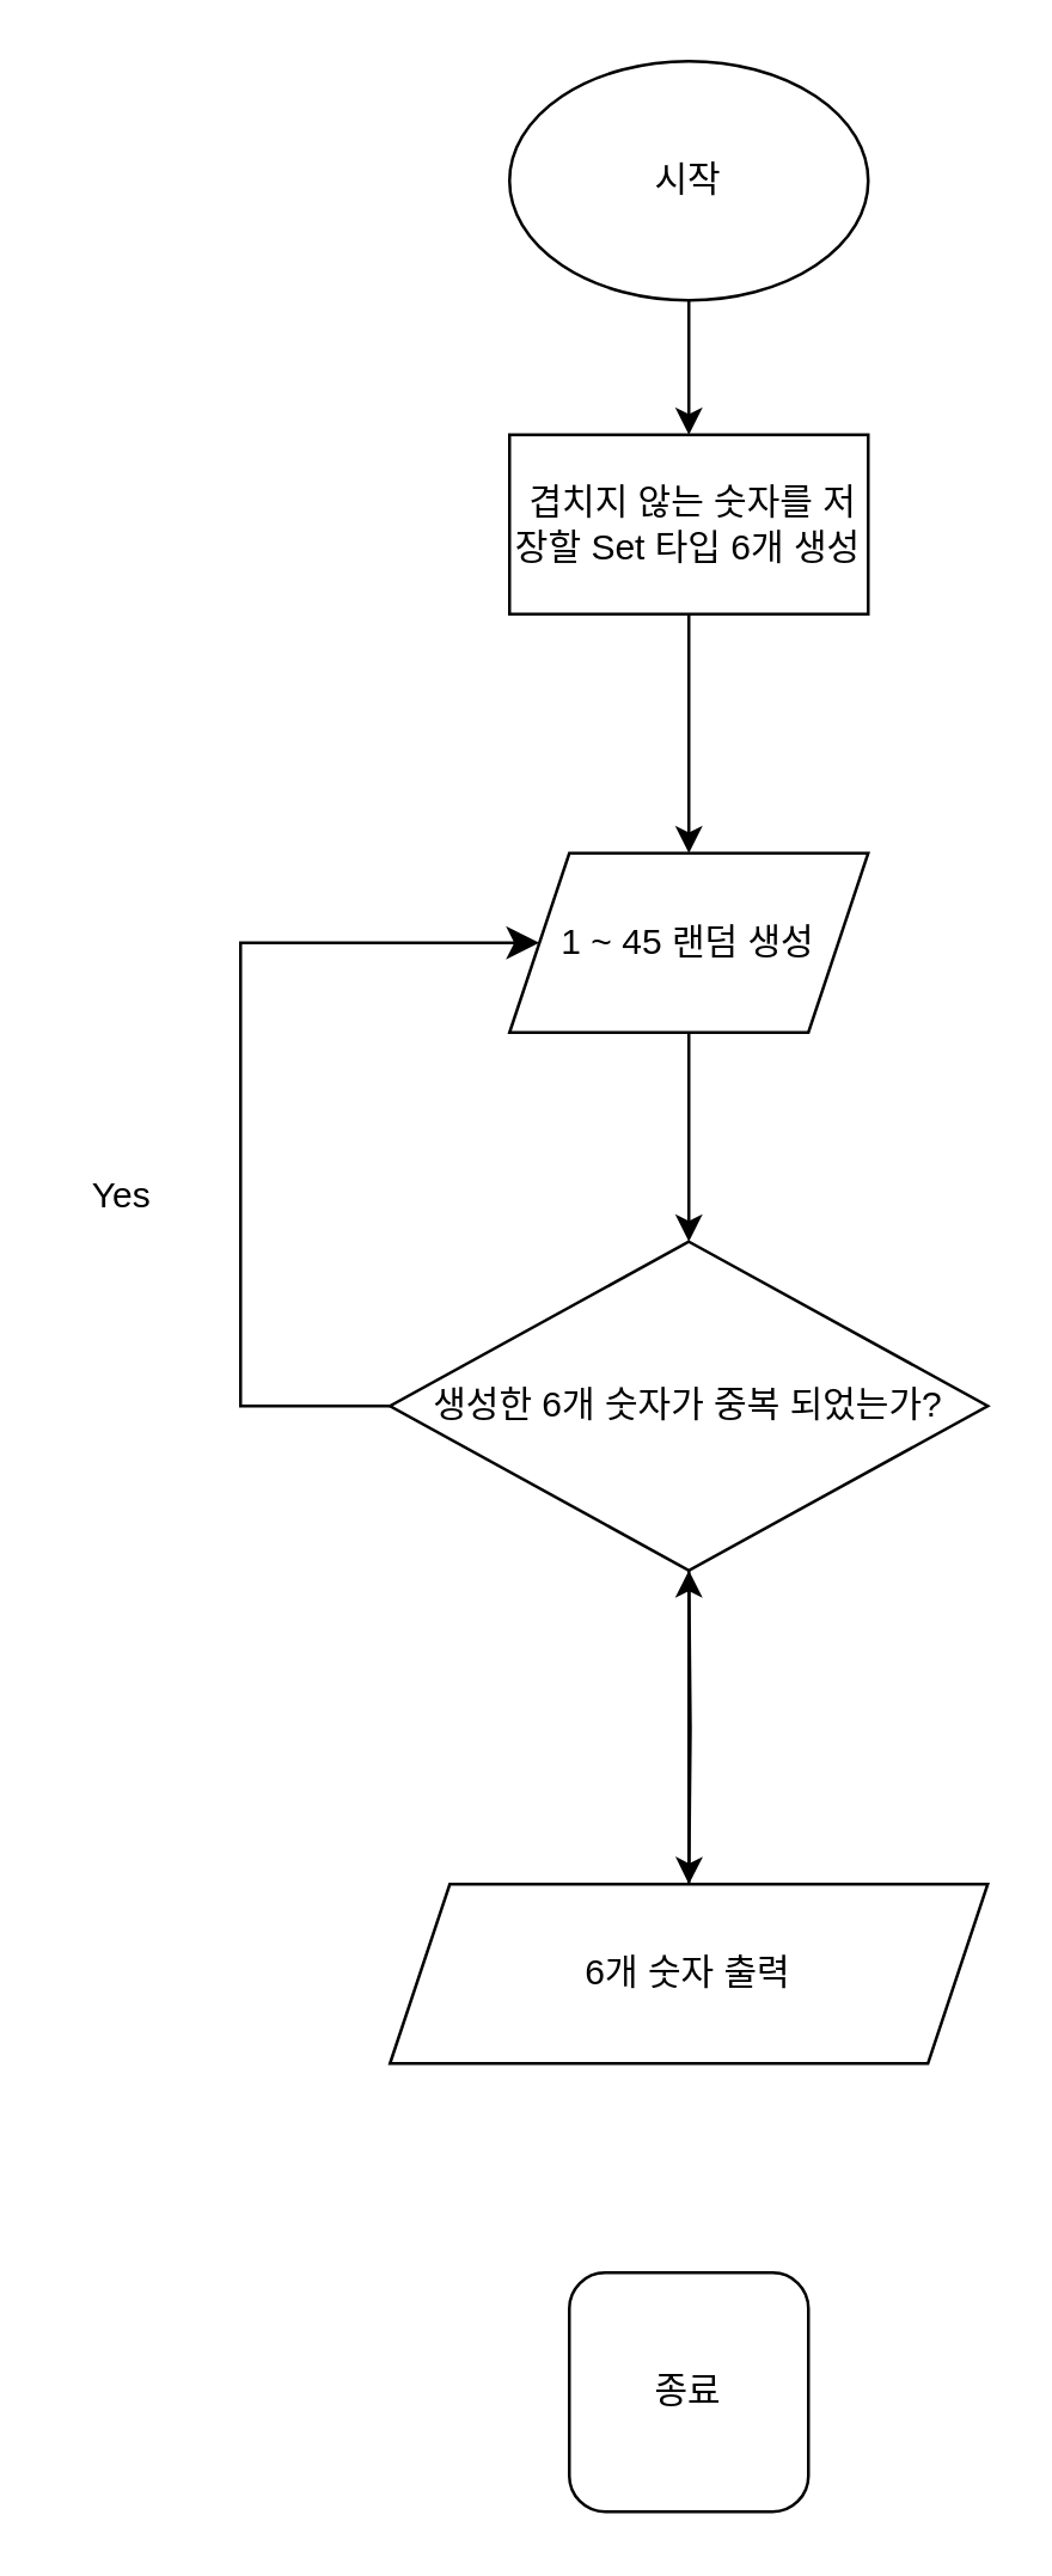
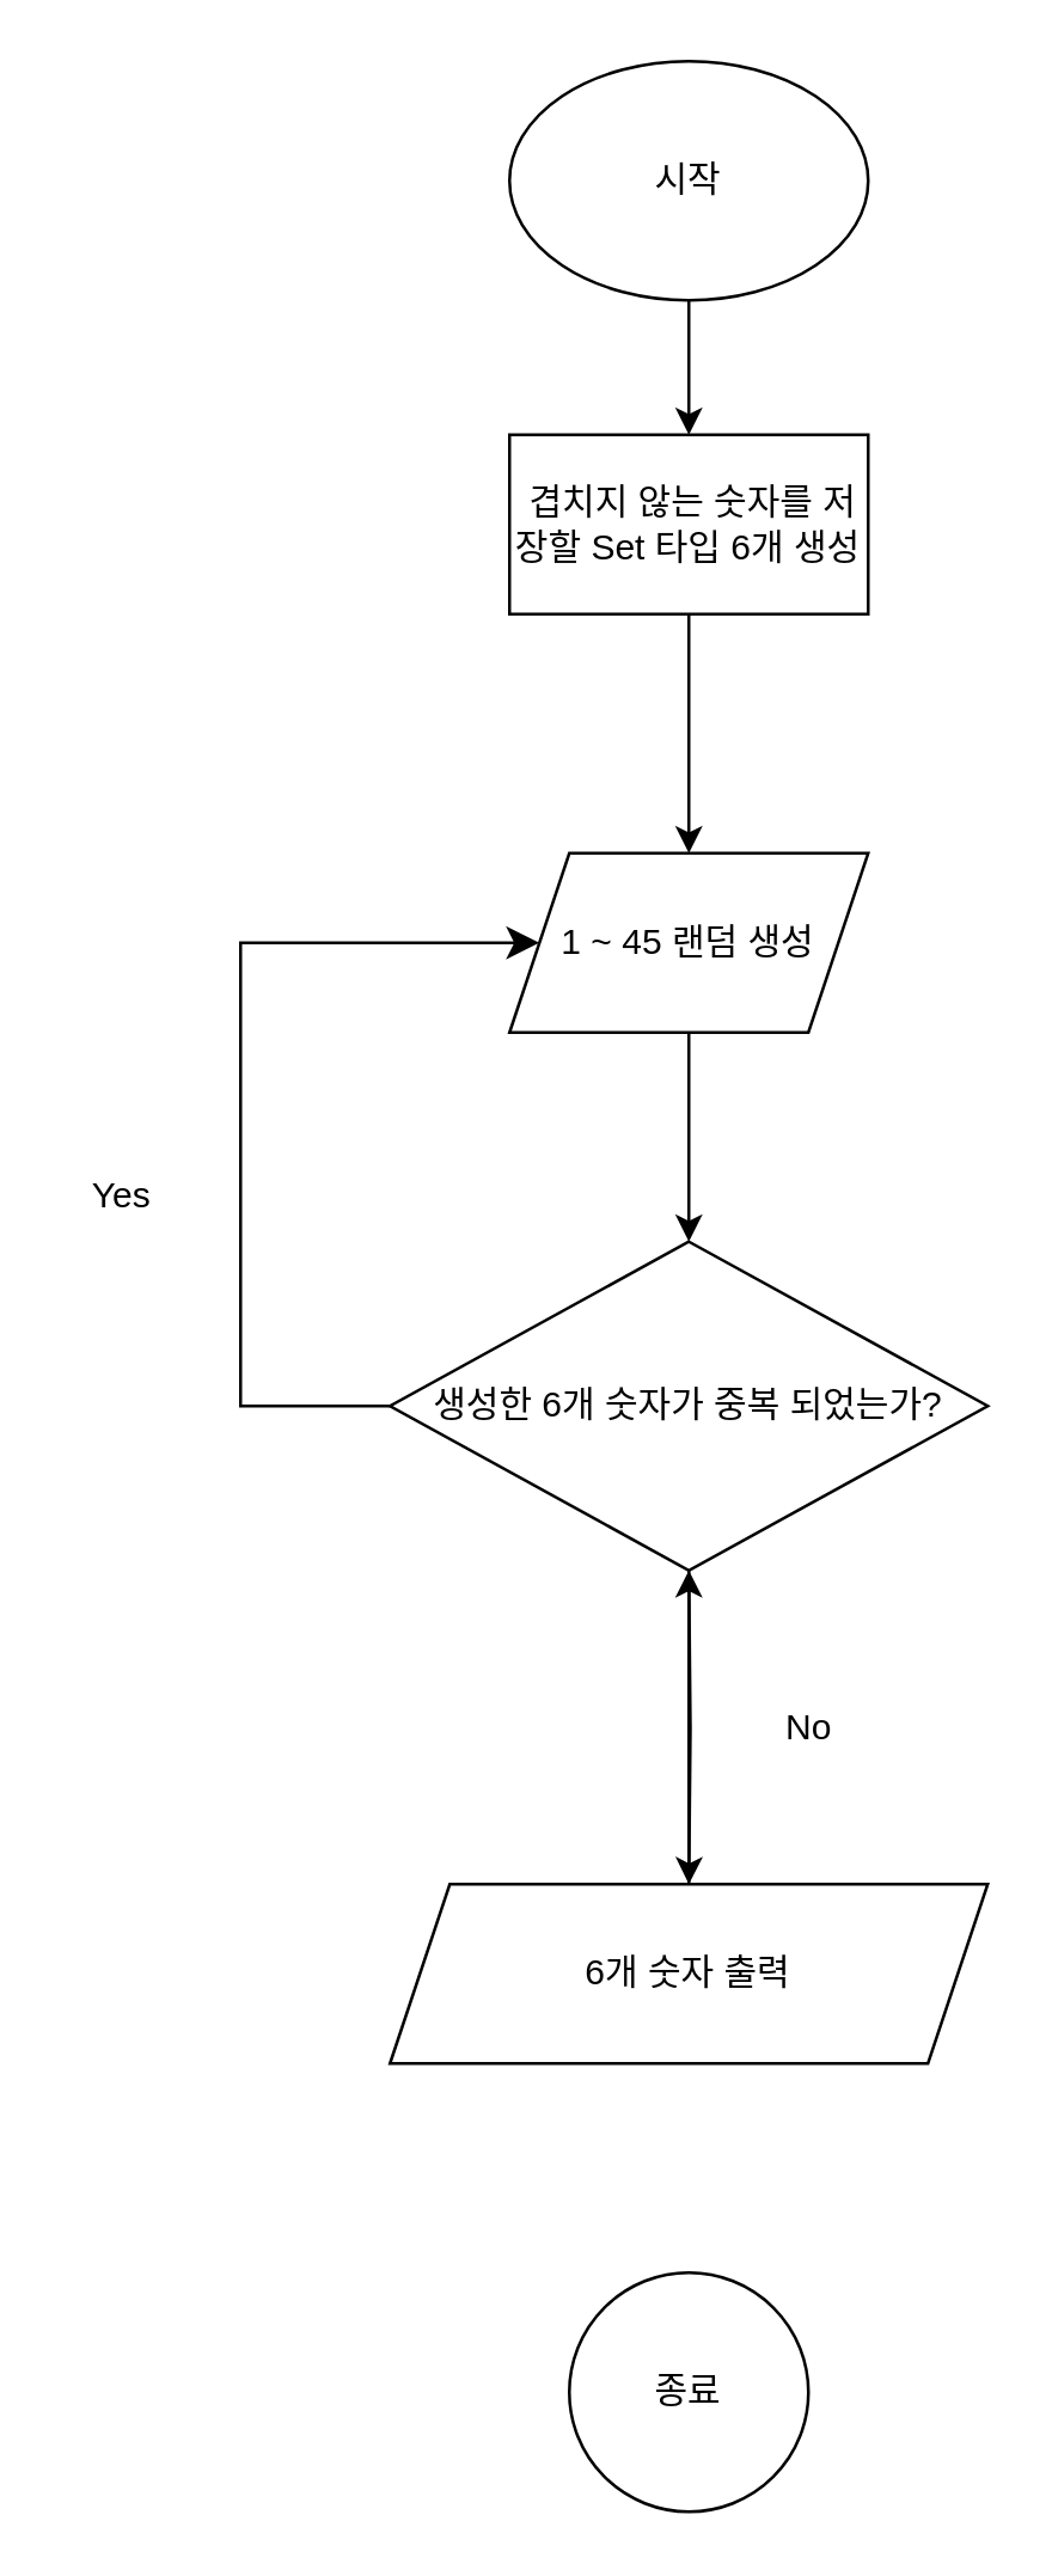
+ <mxCell id="15" value="No" style="text;html=1;align=center;verticalAlign=middle;resizable=0;points=[];autosize=1;strokeColor=none;fillColor=none;" parent="1" vertex="1"><mxGeometry x="250" y="563" width="40" height="30" as="geometry" /></mxCell>
- <mxCell id="14" value="종료" style="whiteSpace=wrap;html=1;rounded=1;" parent="1" vertex="1"><mxGeometry x="190" y="760" width="80" height="80" as="geometry" /></mxCell>
+ <mxCell id="14" value="종료" style="ellipse;whiteSpace=wrap;html=1;" parent="1" vertex="1"><mxGeometry x="190" y="760" width="80" height="80" as="geometry" /></mxCell>
